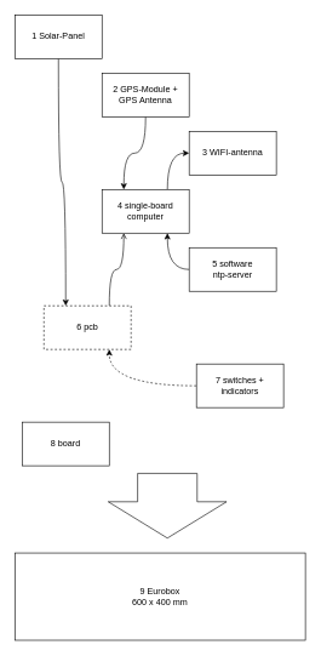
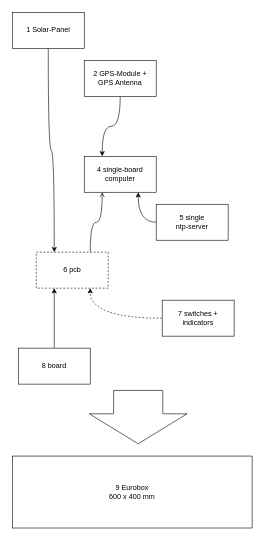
- <mxCell id="13" value="3 WIFI-antenna" style="rounded=0;whiteSpace=wrap;html=1;" parent="1" vertex="1"><mxGeometry x="260" y="180" width="120" height="60" as="geometry" /></mxCell>
- <mxCell id="9" value="" style="edgeStyle=orthogonalEdgeStyle;rounded=0;orthogonalLoop=1;jettySize=auto;html=1;fontSize=12;curved=1;exitX=0.75;exitY=0;exitDx=0;exitDy=0;entryX=0;entryY=0.5;entryDx=0;entryDy=0;" parent="1" source="10" target="13" edge="1"><mxGeometry relative="1" as="geometry" /></mxCell>
- <mxCell id="12" value="5 software&lt;br&gt;ntp-server" style="rounded=0;whiteSpace=wrap;html=1;" parent="1" vertex="1"><mxGeometry x="260" y="340" width="120" height="60" as="geometry" /></mxCell>
+ <mxCell id="12" value="5 single&lt;br&gt;ntp-server" style="rounded=0;whiteSpace=wrap;html=1;" parent="1" vertex="1"><mxGeometry x="260" y="340" width="120" height="60" as="geometry" /></mxCell>
+ <mxCell id="7" value="" style="edgeStyle=orthogonalEdgeStyle;curved=1;rounded=0;orthogonalLoop=1;jettySize=auto;html=1;fontSize=12;entryX=0.25;entryY=1;entryDx=0;entryDy=0;" parent="1" source="8" target="6" edge="1"><mxGeometry relative="1" as="geometry"><mxPoint x="60" y="430" as="targetPoint" /></mxGeometry></mxCell>
